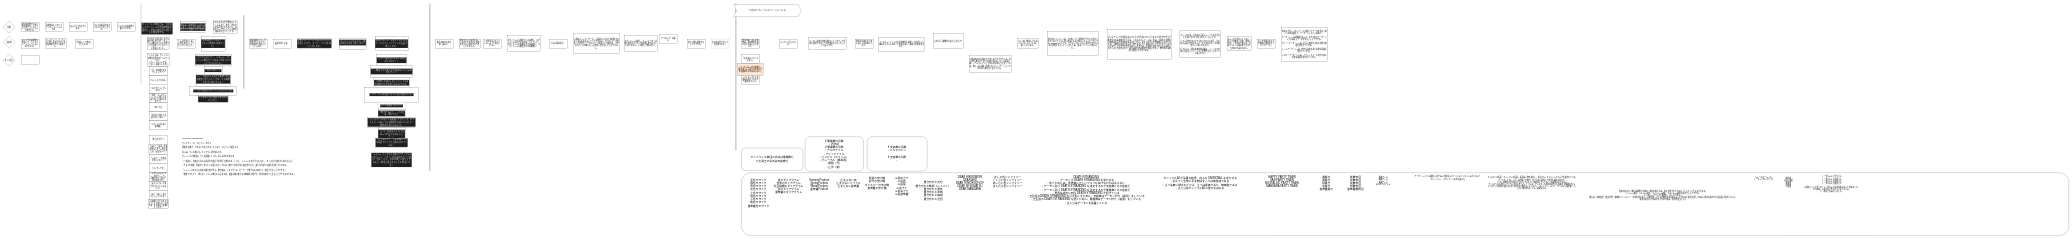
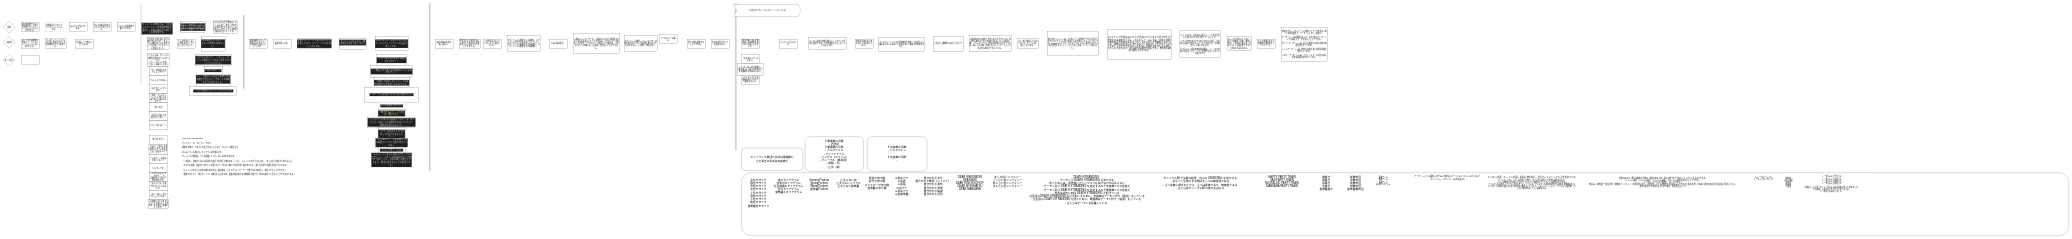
- <mxCell id="4" value="宿場町はたいていファンクションヘイムです。" style="whiteSpace=wrap;html=1;" parent="1" vertex="1"><mxGeometry x="300" y="150" width="120" height="60" as="geometry" /></mxCell>
+ <mxCell id="4" value="宿場町はたいていファンクションヘイムです。" style="whiteSpace=wrap;html=1;dashed=1;" parent="1" vertex="1"><mxGeometry x="300" y="150" width="120" height="60" as="geometry" /></mxCell>
- <mxCell id="107" value="これを行う動機付けはどうするか？" style="whiteSpace=wrap;html=1;" parent="1" vertex="1"><mxGeometry x="6220" y="225" width="200" height="100" as="geometry" /></mxCell>
+ <mxCell id="107" value="これを行う動機付けはどうするか？" style="whiteSpace=wrap;html=1;" parent="1" vertex="1"><mxGeometry x="6220" y="240" width="200" height="100" as="geometry" /></mxCell>
- <mxCell id="80" value="生の自由度からして全然違うのだ。" style="whiteSpace=wrap;html=1;dashed=1;" parent="1" vertex="1"><mxGeometry x="4740" y="260" width="120" height="60" as="geometry" /></mxCell>
+ <mxCell id="80" value="生の自由度からして全然違うのだ。" style="whiteSpace=wrap;html=1;" parent="1" vertex="1"><mxGeometry x="4740" y="260" width="120" height="60" as="geometry" /></mxCell>
- <mxCell id="119" value="人間は気の持ち様を立て直しながら生きている。気の持ち様の立て直し方は色々ある。コミュ障は大概、ノベルコンテンツで気の持ち様を立て直している。陽キャは大概、他者とのコミュニケーションで気の持ち様を立て直している。" style="whiteSpace=wrap;html=1;" vertex="1" parent="1"><mxGeometry x="6460" y="370" width="280" height="110" as="geometry" /></mxCell>
+ <mxCell id="119" value="人間は気の持ち様を立て直しながら生きている。気の持ち様の立て直し方は色々ある。コミュ障は大概、ノベルコンテンツで気の持ち様を立て直している。陽キャは大概、他者とのコミュニケーションで気の持ち様を立て直している。" style="whiteSpace=wrap;html=1;" vertex="1" parent="1"><mxGeometry x="6460" y="235" width="280" height="110" as="geometry" /></mxCell>
- <mxCell id="101" value="「パイモンは72柱の候補だ。彼が本当に72柱になれるのかを見極めなければならない」" style="whiteSpace=wrap;html=1;fillColor=#ffe6cc;" parent="1" vertex="1"><mxGeometry x="4918" y="425" width="168" height="75" as="geometry" /></mxCell>
+ <mxCell id="101" value="「パイモンは72柱の候補だ。彼が本当に72柱になれるのかを見極めなければならない」" style="whiteSpace=wrap;html=1;" parent="1" vertex="1"><mxGeometry x="4918" y="425" width="168" height="75" as="geometry" /></mxCell>
- <mxCell id="54" value="&lt;div style=&quot;color: rgb(204, 204, 204); background-color: rgb(31, 31, 31); font-family: Consolas, &amp;quot;Courier New&amp;quot;, monospace; font-size: 14px; line-height: 19px;&quot;&gt;「さぁね。何か事情があるんだろうけど」&lt;/div&gt;" style="whiteSpace=wrap;html=1;" parent="1" vertex="1"><mxGeometry x="1320" y="635" width="200" height="50" as="geometry" /></mxCell>
- <mxCell id="62" value="&lt;div style=&quot;color: rgb(204, 204, 204); background-color: rgb(31, 31, 31); font-family: Consolas, &amp;quot;Courier New&amp;quot;, monospace; font-size: 14px; line-height: 19px;&quot;&gt;「俺がやるよ！　――その仕事、俺がやる」&lt;/div&gt;" style="whiteSpace=wrap;html=1;" parent="1" vertex="1"><mxGeometry x="2520" y="730" width="180" height="50" as="geometry" /></mxCell>
+ <mxCell id="62" value="&lt;div style=&quot;color: rgb(204, 204, 204); background-color: rgb(31, 31, 31); font-family: Consolas, &amp;quot;Courier New&amp;quot;, monospace; font-size: 14px; line-height: 19px;&quot;&gt;「俺がやるよ！　――その仕事、俺がやる」&lt;/div&gt;" style="whiteSpace=wrap;html=1;fillColor=#fff2cc;" parent="1" vertex="1"><mxGeometry x="2520" y="730" width="180" height="50" as="geometry" /></mxCell>
- <mxCell id="31" value="「いえ、止まらない曼荼羅」" style="whiteSpace=wrap;html=1;" parent="1" vertex="1"><mxGeometry x="995" y="805" width="120" height="60" as="geometry" /></mxCell>
+ <mxCell id="31" value="「いえ、特にはーー」" style="whiteSpace=wrap;html=1;" parent="1" vertex="1"><mxGeometry x="995" y="805" width="120" height="60" as="geometry" /></mxCell>
+ <mxCell id="66" value="&lt;div style=&quot;color: rgb(204, 204, 204); background-color: rgb(31, 31, 31); font-family: Consolas, &amp;quot;Courier New&amp;quot;, monospace; font-size: 14px; line-height: 19px;&quot;&gt;「どうしやす？　大将」&lt;/div&gt;" style="whiteSpace=wrap;html=1;" parent="1" vertex="1"><mxGeometry x="2520" y="980" width="180" height="40" as="geometry" /></mxCell>
- <mxCell id="88" value="置き忘れた文化&lt;br&gt;置き忘れた黎明（レイメイ）&lt;br&gt;置き忘れた勇気&lt;br&gt;置き忘れた浄幣&lt;br&gt;置き忘れた煉獄&lt;br&gt;置き忘れた深淵" style="text;html=1;align=center;verticalAlign=middle;resizable=0;points=[];autosize=1;strokeColor=none;fillColor=none;fontSize=18;" parent="1" vertex="1"><mxGeometry x="6090" y="1200" width="260" height="140" as="geometry" /></mxCell>
+ <mxCell id="88" value="置き忘れた文化&lt;br&gt;置き忘れた黎明（レイメイ）&lt;br&gt;置き忘れた勇気&lt;br&gt;置き忘れた浄幣&lt;br&gt;置き忘れた煉獄&lt;br&gt;置き忘れた深淵" style="text;html=1;align=center;verticalAlign=middle;resizable=0;points=[];autosize=1;strokeColor=none;fillColor=none;fontSize=18;" parent="1" vertex="1"><mxGeometry x="6090" y="1170" width="260" height="140" as="geometry" /></mxCell>
- <mxCell id="113" value="異邦の者の力。教会は悪魔と見做す。異邦の者の力は、島々を動かす力がある。ギャザリングする力がある。&lt;br&gt;メイル1.0諸島・メイル2.0諸島・フメイル1.0諸島・フメイル2.0諸島を動かすことができる。&lt;br&gt;ギャザリングで人々を動員し、導く力がある。&lt;br&gt;教会は、弱肉強食・優生思想・異教徒ジェノサイド・市場原理に基づく貨幣分配システムの敬虔なる信徒によって作られた秩序を壊しかねない異邦の者の力を最大限に警戒している。&lt;br&gt;異邦の者の力と呼ばれる力を持つ者は、異世界転生という" style="text;html=1;align=center;verticalAlign=middle;resizable=0;points=[];autosize=1;strokeColor=none;fillColor=none;" parent="1" vertex="1"><mxGeometry x="10580" y="1255" width="1010" height="90" as="geometry" /></mxCell>
+ <mxCell id="113" value="異邦の者の力。教会は悪魔と見做す。異邦の者の力は、島々を動かす力がある。ギャザリングする力がある。&lt;br&gt;メイル1.0諸島・メイル2.0諸島・フメイル1.0諸島・フメイル2.0諸島を動かすことができる。&lt;br&gt;ギャザリングで人々を動員し、導く力がある。&lt;br&gt;教会は、弱肉強食・優生思想・異教徒ジェノサイド・市場原理に基づく貨幣分配システムの敬虔なる信徒によって作られた秩序を壊しかねない異邦の者の力を最大限に警戒している。&lt;br&gt;異邦の者の力と呼ばれる力を持つ者は、異世界転生という" style="text;html=1;align=center;verticalAlign=middle;resizable=0;points=[];autosize=1;strokeColor=none;fillColor=none;" parent="1" vertex="1"><mxGeometry x="10580" y="1170" width="1010" height="90" as="geometry" /></mxCell>
